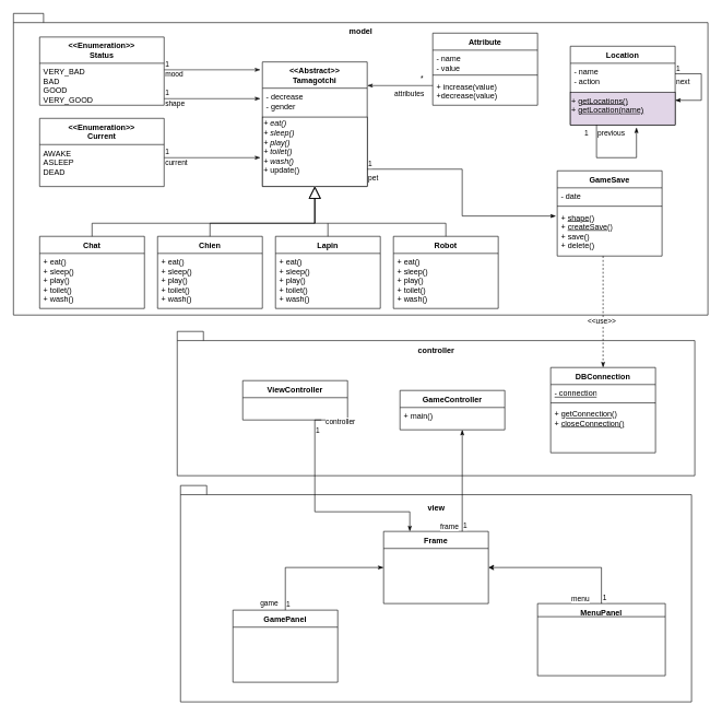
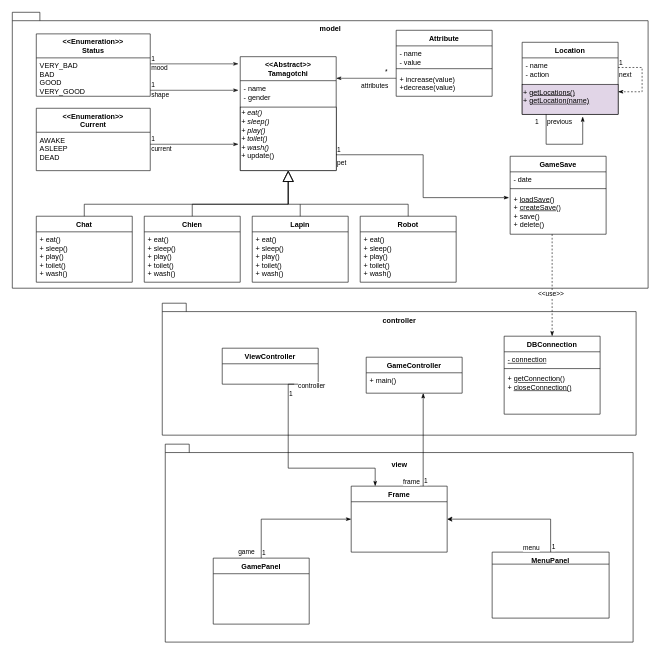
- <mxCell id="21" value="next" style="endArrow=classicThin;endFill=1;html=1;edgeStyle=orthogonalEdgeStyle;align=left;verticalAlign=top;exitX=1;exitY=0.364;exitDx=0;exitDy=0;exitPerimeter=0;entryX=1;entryY=0.25;entryDx=0;entryDy=0;rounded=0;" parent="16" source="17" target="18" edge="1"><mxGeometry x="-1" relative="1" as="geometry"><mxPoint x="-250" y="130" as="sourcePoint" /><mxPoint x="-90" y="130" as="targetPoint" /><Array as="points"><mxPoint x="200" y="42" /><mxPoint x="200" y="83" /></Array></mxGeometry></mxCell>
+ <mxCell id="21" value="next" style="endArrow=classicThin;endFill=1;html=1;edgeStyle=orthogonalEdgeStyle;align=left;verticalAlign=top;exitX=1;exitY=0.364;exitDx=0;exitDy=0;exitPerimeter=0;entryX=1;entryY=0.25;entryDx=0;entryDy=0;rounded=0;dashed=1;" parent="16" source="17" target="18" edge="1"><mxGeometry x="-1" relative="1" as="geometry"><mxPoint x="-250" y="130" as="sourcePoint" /><mxPoint x="-90" y="130" as="targetPoint" /><Array as="points"><mxPoint x="200" y="42" /><mxPoint x="200" y="83" /></Array></mxGeometry></mxCell>
- <mxCell id="6" value="- decrease&#10;- gender&#10;" style="text;strokeColor=none;fillColor=none;align=left;verticalAlign=top;spacingLeft=4;spacingRight=4;overflow=hidden;rotatable=0;points=[[0,0.5],[1,0.5]];portConstraint=eastwest;" parent="5" vertex="1"><mxGeometry y="40" width="160" height="44" as="geometry" /></mxCell>
+ <mxCell id="6" value="- name&#10;- gender&#10;" style="text;strokeColor=none;fillColor=none;align=left;verticalAlign=top;spacingLeft=4;spacingRight=4;overflow=hidden;rotatable=0;points=[[0,0.5],[1,0.5]];portConstraint=eastwest;" parent="5" vertex="1"><mxGeometry y="40" width="160" height="44" as="geometry" /></mxCell>
- <mxCell id="38" value="+ &lt;u&gt;shape&lt;/u&gt;()&lt;br&gt;+ &lt;u&gt;createSave&lt;/u&gt;()&lt;br&gt;&lt;div&gt;+ save()&lt;/div&gt;&lt;div&gt;+ delete()&lt;/div&gt;" style="text;strokeColor=none;fillColor=none;align=left;verticalAlign=top;spacingLeft=4;spacingRight=4;overflow=hidden;rotatable=0;points=[[0,0.5],[1,0.5]];portConstraint=eastwest;fontStyle=0;labelBackgroundColor=none;html=1;" parent="35" vertex="1"><mxGeometry y="58" width="160" height="72" as="geometry" /></mxCell>
+ <mxCell id="38" value="+ &lt;u&gt;loadSave&lt;/u&gt;()&lt;br&gt;+ &lt;u&gt;createSave&lt;/u&gt;()&lt;br&gt;&lt;div&gt;+ save()&lt;/div&gt;&lt;div&gt;+ delete()&lt;/div&gt;" style="text;strokeColor=none;fillColor=none;align=left;verticalAlign=top;spacingLeft=4;spacingRight=4;overflow=hidden;rotatable=0;points=[[0,0.5],[1,0.5]];portConstraint=eastwest;fontStyle=0;labelBackgroundColor=none;html=1;" parent="35" vertex="1"><mxGeometry y="58" width="160" height="72" as="geometry" /></mxCell>
